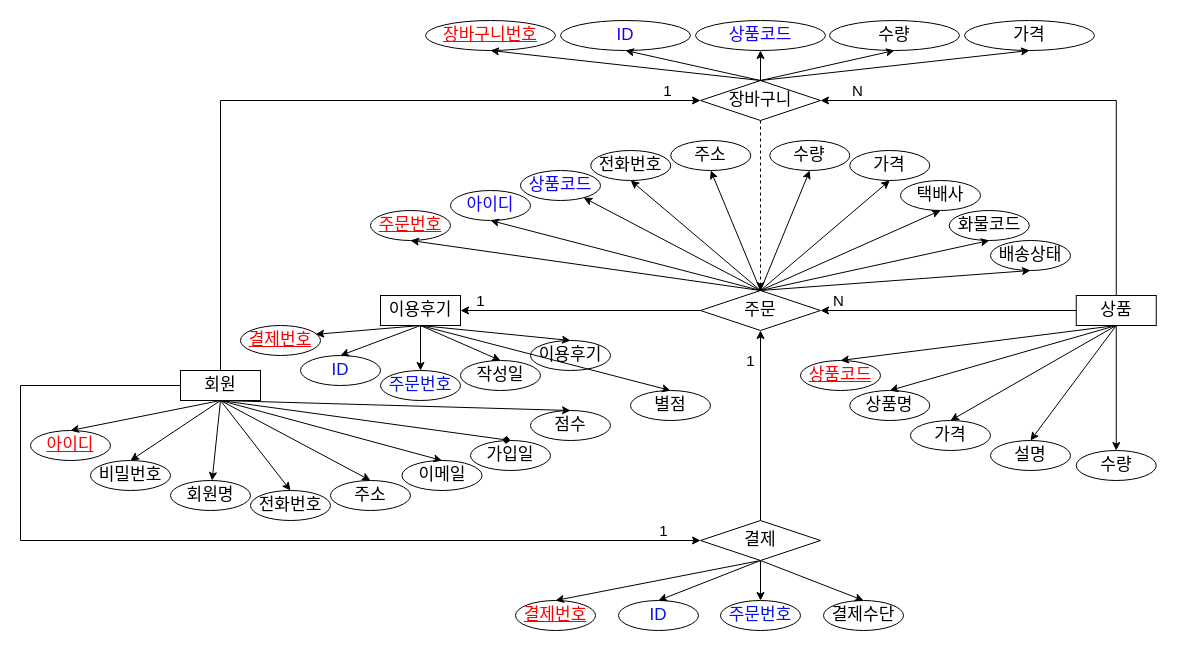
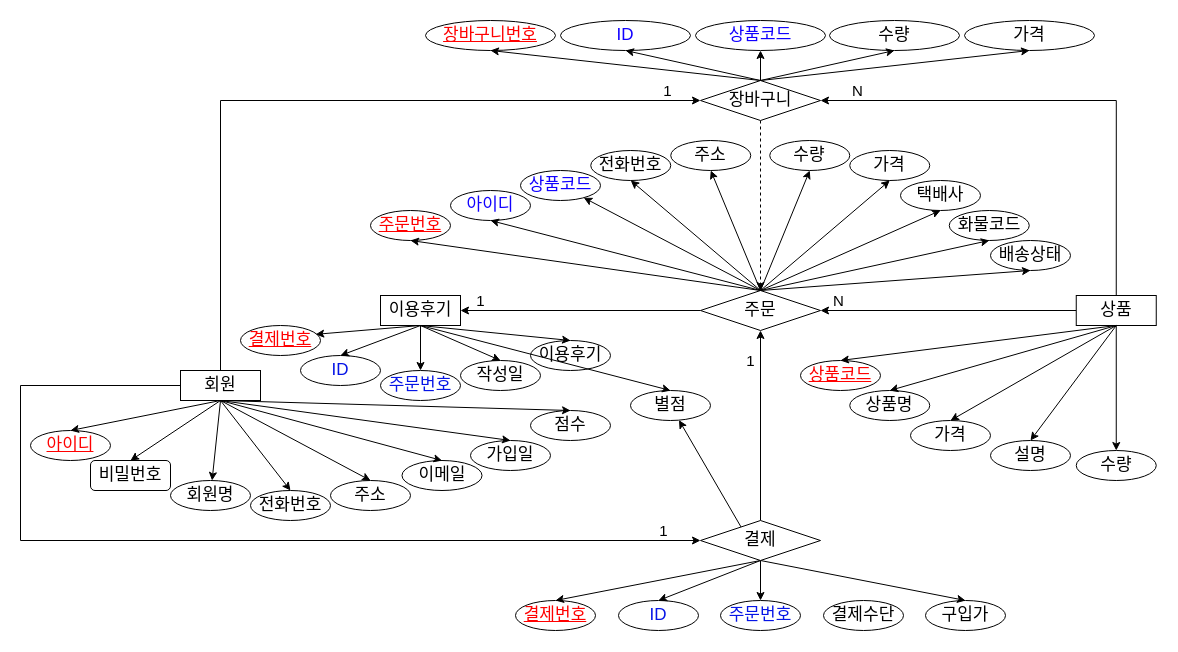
- <mxCell id="67" value="" style="endArrow=diamond;html=1;rounded=0;exitX=0.5;exitY=1;exitDx=0;exitDy=0;entryX=0.5;entryY=0;entryDx=0;entryDy=0;fontSize=17;" parent="1" source="5" target="64" edge="1"><mxGeometry width="50" height="50" relative="1" as="geometry"><mxPoint x="408" y="410" as="sourcePoint" /><mxPoint x="458" y="360" as="targetPoint" /></mxGeometry></mxCell>
+ <mxCell id="67" value="" style="endArrow=classic;html=1;rounded=0;exitX=0.5;exitY=1;exitDx=0;exitDy=0;entryX=0.5;entryY=0;entryDx=0;entryDy=0;fontSize=17;" parent="1" source="5" target="64" edge="1"><mxGeometry width="50" height="50" relative="1" as="geometry"><mxPoint x="408" y="410" as="sourcePoint" /><mxPoint x="458" y="360" as="targetPoint" /></mxGeometry></mxCell>
- <mxCell id="7" value="비밀번호" style="ellipse;whiteSpace=wrap;html=1;rounded=0;fontSize=17;" parent="1" vertex="1"><mxGeometry x="90" y="460" width="80" height="30" as="geometry" /></mxCell>
+ <mxCell id="7" value="비밀번호" style="whiteSpace=wrap;html=1;fontSize=17;rounded=1;" parent="1" vertex="1"><mxGeometry x="90" y="460" width="80" height="30" as="geometry" /></mxCell>
- <mxCell id="57" value="" style="endArrow=classic;html=1;rounded=0;entryX=0.5;entryY=0;entryDx=0;entryDy=0;exitX=0.5;exitY=1;exitDx=0;exitDy=0;fontSize=17;" parent="1" source="60" target="53" edge="1"><mxGeometry width="50" height="50" relative="1" as="geometry"><mxPoint x="703" y="480" as="sourcePoint" /><mxPoint x="753" y="430" as="targetPoint" /></mxGeometry></mxCell>
+ <mxCell id="57" value="" style="endArrow=classic;html=1;rounded=0;exitX=0.5;exitY=1;exitDx=0;exitDy=0;fontSize=17;" parent="1" source="60" target="86" edge="1"><mxGeometry width="50" height="50" relative="1" as="geometry"><mxPoint x="703" y="480" as="sourcePoint" /><mxPoint x="753" y="430" as="targetPoint" /></mxGeometry></mxCell>
+ <mxCell id="58" value="" style="endArrow=classic;html=1;rounded=0;entryX=0.5;entryY=0;entryDx=0;entryDy=0;exitX=0.5;exitY=1;exitDx=0;exitDy=0;fontSize=17;" parent="1" source="60" target="54" edge="1"><mxGeometry width="50" height="50" relative="1" as="geometry"><mxPoint x="763" y="620" as="sourcePoint" /><mxPoint x="753" y="430" as="targetPoint" /></mxGeometry></mxCell>
+ <mxCell id="54" value="구입가" style="ellipse;whiteSpace=wrap;html=1;rounded=0;fontSize=17;" parent="1" vertex="1"><mxGeometry x="925" y="600" width="80" height="30" as="geometry" /></mxCell>
